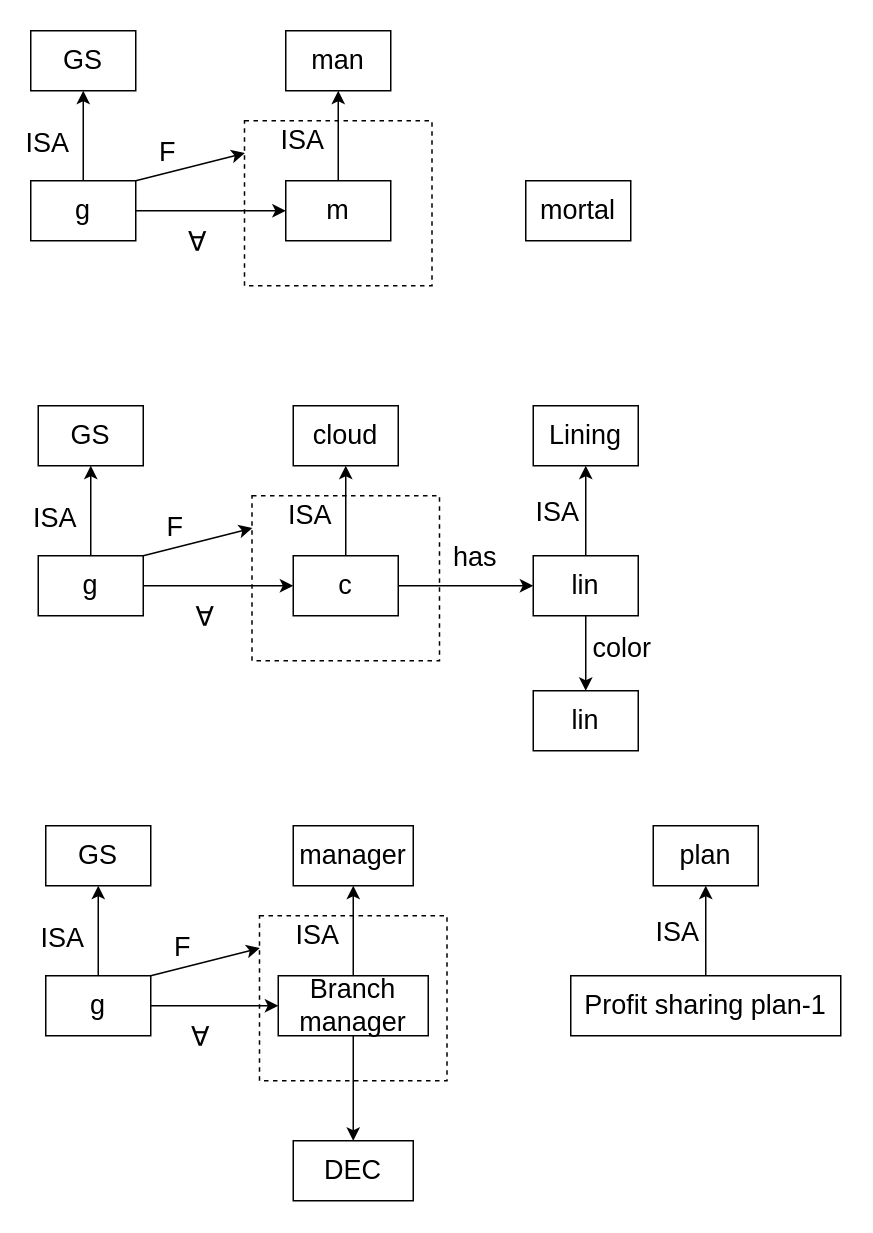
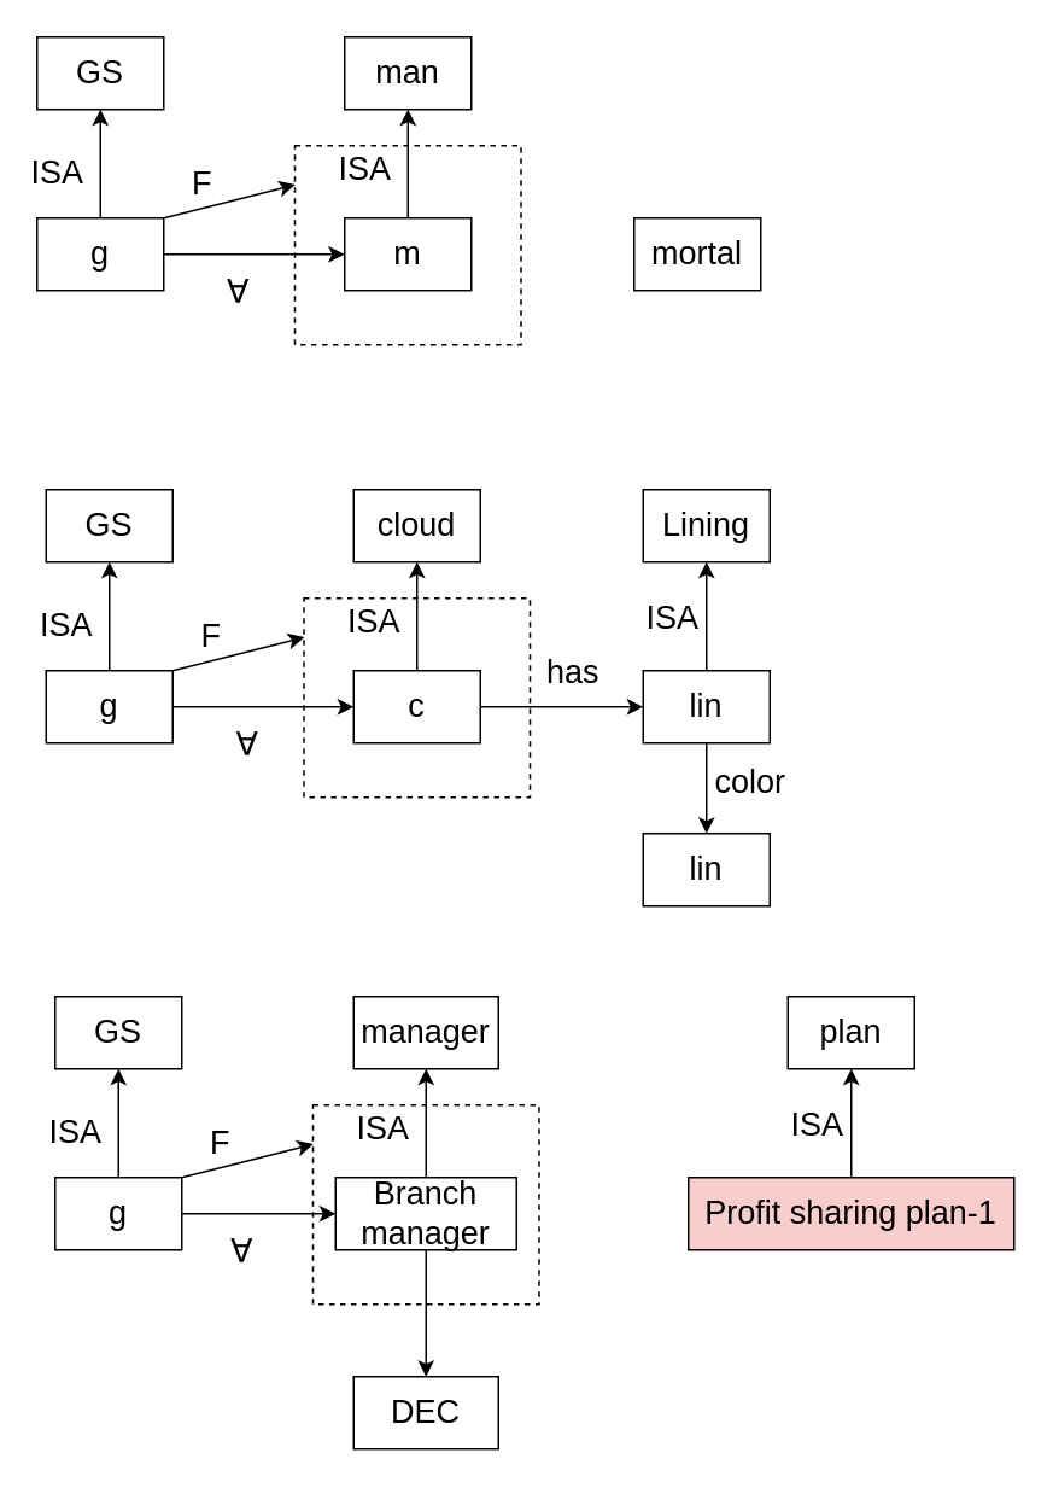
- <mxCell id="51" value="&lt;span style=&quot;font-size: 18px;&quot;&gt;Profit sharing plan-1&lt;br&gt;&lt;/span&gt;" style="rounded=0;whiteSpace=wrap;html=1;" vertex="1" parent="1"><mxGeometry x="380" y="650" width="180" height="40" as="geometry" /></mxCell>
+ <mxCell id="51" value="&lt;span style=&quot;font-size: 18px;&quot;&gt;Profit sharing plan-1&lt;br&gt;&lt;/span&gt;" style="rounded=0;whiteSpace=wrap;html=1;fillColor=#f8cecc;" vertex="1" parent="1"><mxGeometry x="380" y="650" width="180" height="40" as="geometry" /></mxCell>
